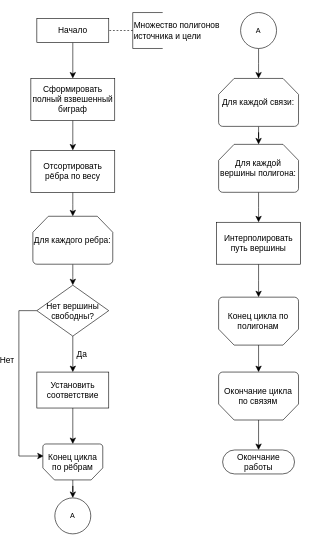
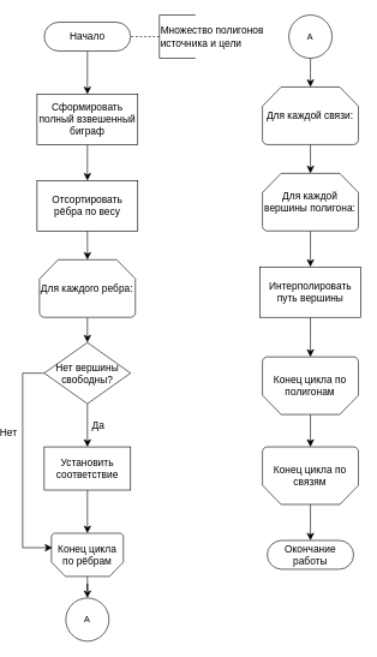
- <mxCell id="3" value="&lt;font style=&quot;font-size: 14px&quot;&gt;Начало&lt;/font&gt;" style="whiteSpace=wrap;html=1;fontSize=12;glass=0;strokeWidth=1;shadow=0;arcSize=50;rounded=0;" parent="1" vertex="1"><mxGeometry x="50" y="30" width="120" height="40" as="geometry" /></mxCell>
+ <mxCell id="3" value="&lt;font style=&quot;font-size: 14px&quot;&gt;Начало&lt;/font&gt;" style="rounded=1;whiteSpace=wrap;html=1;fontSize=12;glass=0;strokeWidth=1;shadow=0;arcSize=50;" parent="1" vertex="1"><mxGeometry x="50" y="30" width="120" height="40" as="geometry" /></mxCell>
- <mxCell id="25" value="&lt;font style=&quot;font-size: 14px&quot;&gt;Для каждой связи:&lt;/font&gt;" style="strokeWidth=1;html=1;shape=mxgraph.flowchart.loop_limit;whiteSpace=wrap;" vertex="1" parent="1"><mxGeometry x="353.33" y="130" width="133.33" height="80" as="geometry" /></mxCell>
+ <mxCell id="25" value="&lt;font style=&quot;font-size: 14px&quot;&gt;Для каждой связи:&lt;/font&gt;" style="strokeWidth=1;html=1;shape=mxgraph.flowchart.loop_limit;whiteSpace=wrap;" vertex="1" parent="1"><mxGeometry x="353.33" y="120" width="133.33" height="80" as="geometry" /></mxCell>
- <mxCell id="33" value="&lt;font style=&quot;font-size: 14px&quot;&gt;Окончание цикла по связям&lt;/font&gt;" style="strokeWidth=1;html=1;shape=mxgraph.flowchart.loop_limit;whiteSpace=wrap;direction=west;" vertex="1" parent="1"><mxGeometry x="353.34" y="620" width="133.33" height="80" as="geometry" /></mxCell>
+ <mxCell id="33" value="&lt;font style=&quot;font-size: 14px&quot;&gt;Конец цикла по связям&lt;/font&gt;" style="strokeWidth=1;html=1;shape=mxgraph.flowchart.loop_limit;whiteSpace=wrap;direction=west;" vertex="1" parent="1"><mxGeometry x="353.34" y="620" width="133.33" height="80" as="geometry" /></mxCell>
